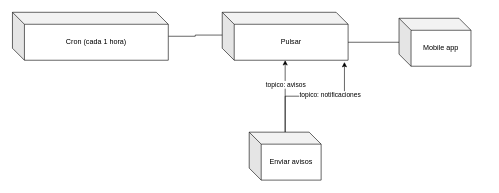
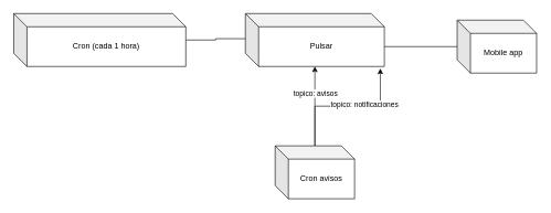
- <mxCell id="11" value="Mobile app" style="shape=cube;whiteSpace=wrap;html=1;boundedLbl=1;backgroundOutline=1;darkOpacity=0.05;darkOpacity2=0.1;" vertex="1" parent="1"><mxGeometry x="665" y="30" width="120" height="80" as="geometry" /></mxCell>
+ <mxCell id="11" value="Mobile app" style="shape=cube;whiteSpace=wrap;html=1;boundedLbl=1;backgroundOutline=1;darkOpacity=0.05;darkOpacity2=0.1;" vertex="1" parent="1"><mxGeometry x="690" y="30" width="120" height="80" as="geometry" /></mxCell>
- <mxCell id="9" value="Enviar avisos" style="shape=cube;whiteSpace=wrap;html=1;boundedLbl=1;backgroundOutline=1;darkOpacity=0.05;darkOpacity2=0.1;" vertex="1" parent="1"><mxGeometry x="415" y="220" width="120" height="80" as="geometry" /></mxCell>
+ <mxCell id="9" value="Cron avisos" style="shape=cube;whiteSpace=wrap;html=1;boundedLbl=1;backgroundOutline=1;darkOpacity=0.05;darkOpacity2=0.1;" vertex="1" parent="1"><mxGeometry x="415" y="220" width="120" height="80" as="geometry" /></mxCell>
